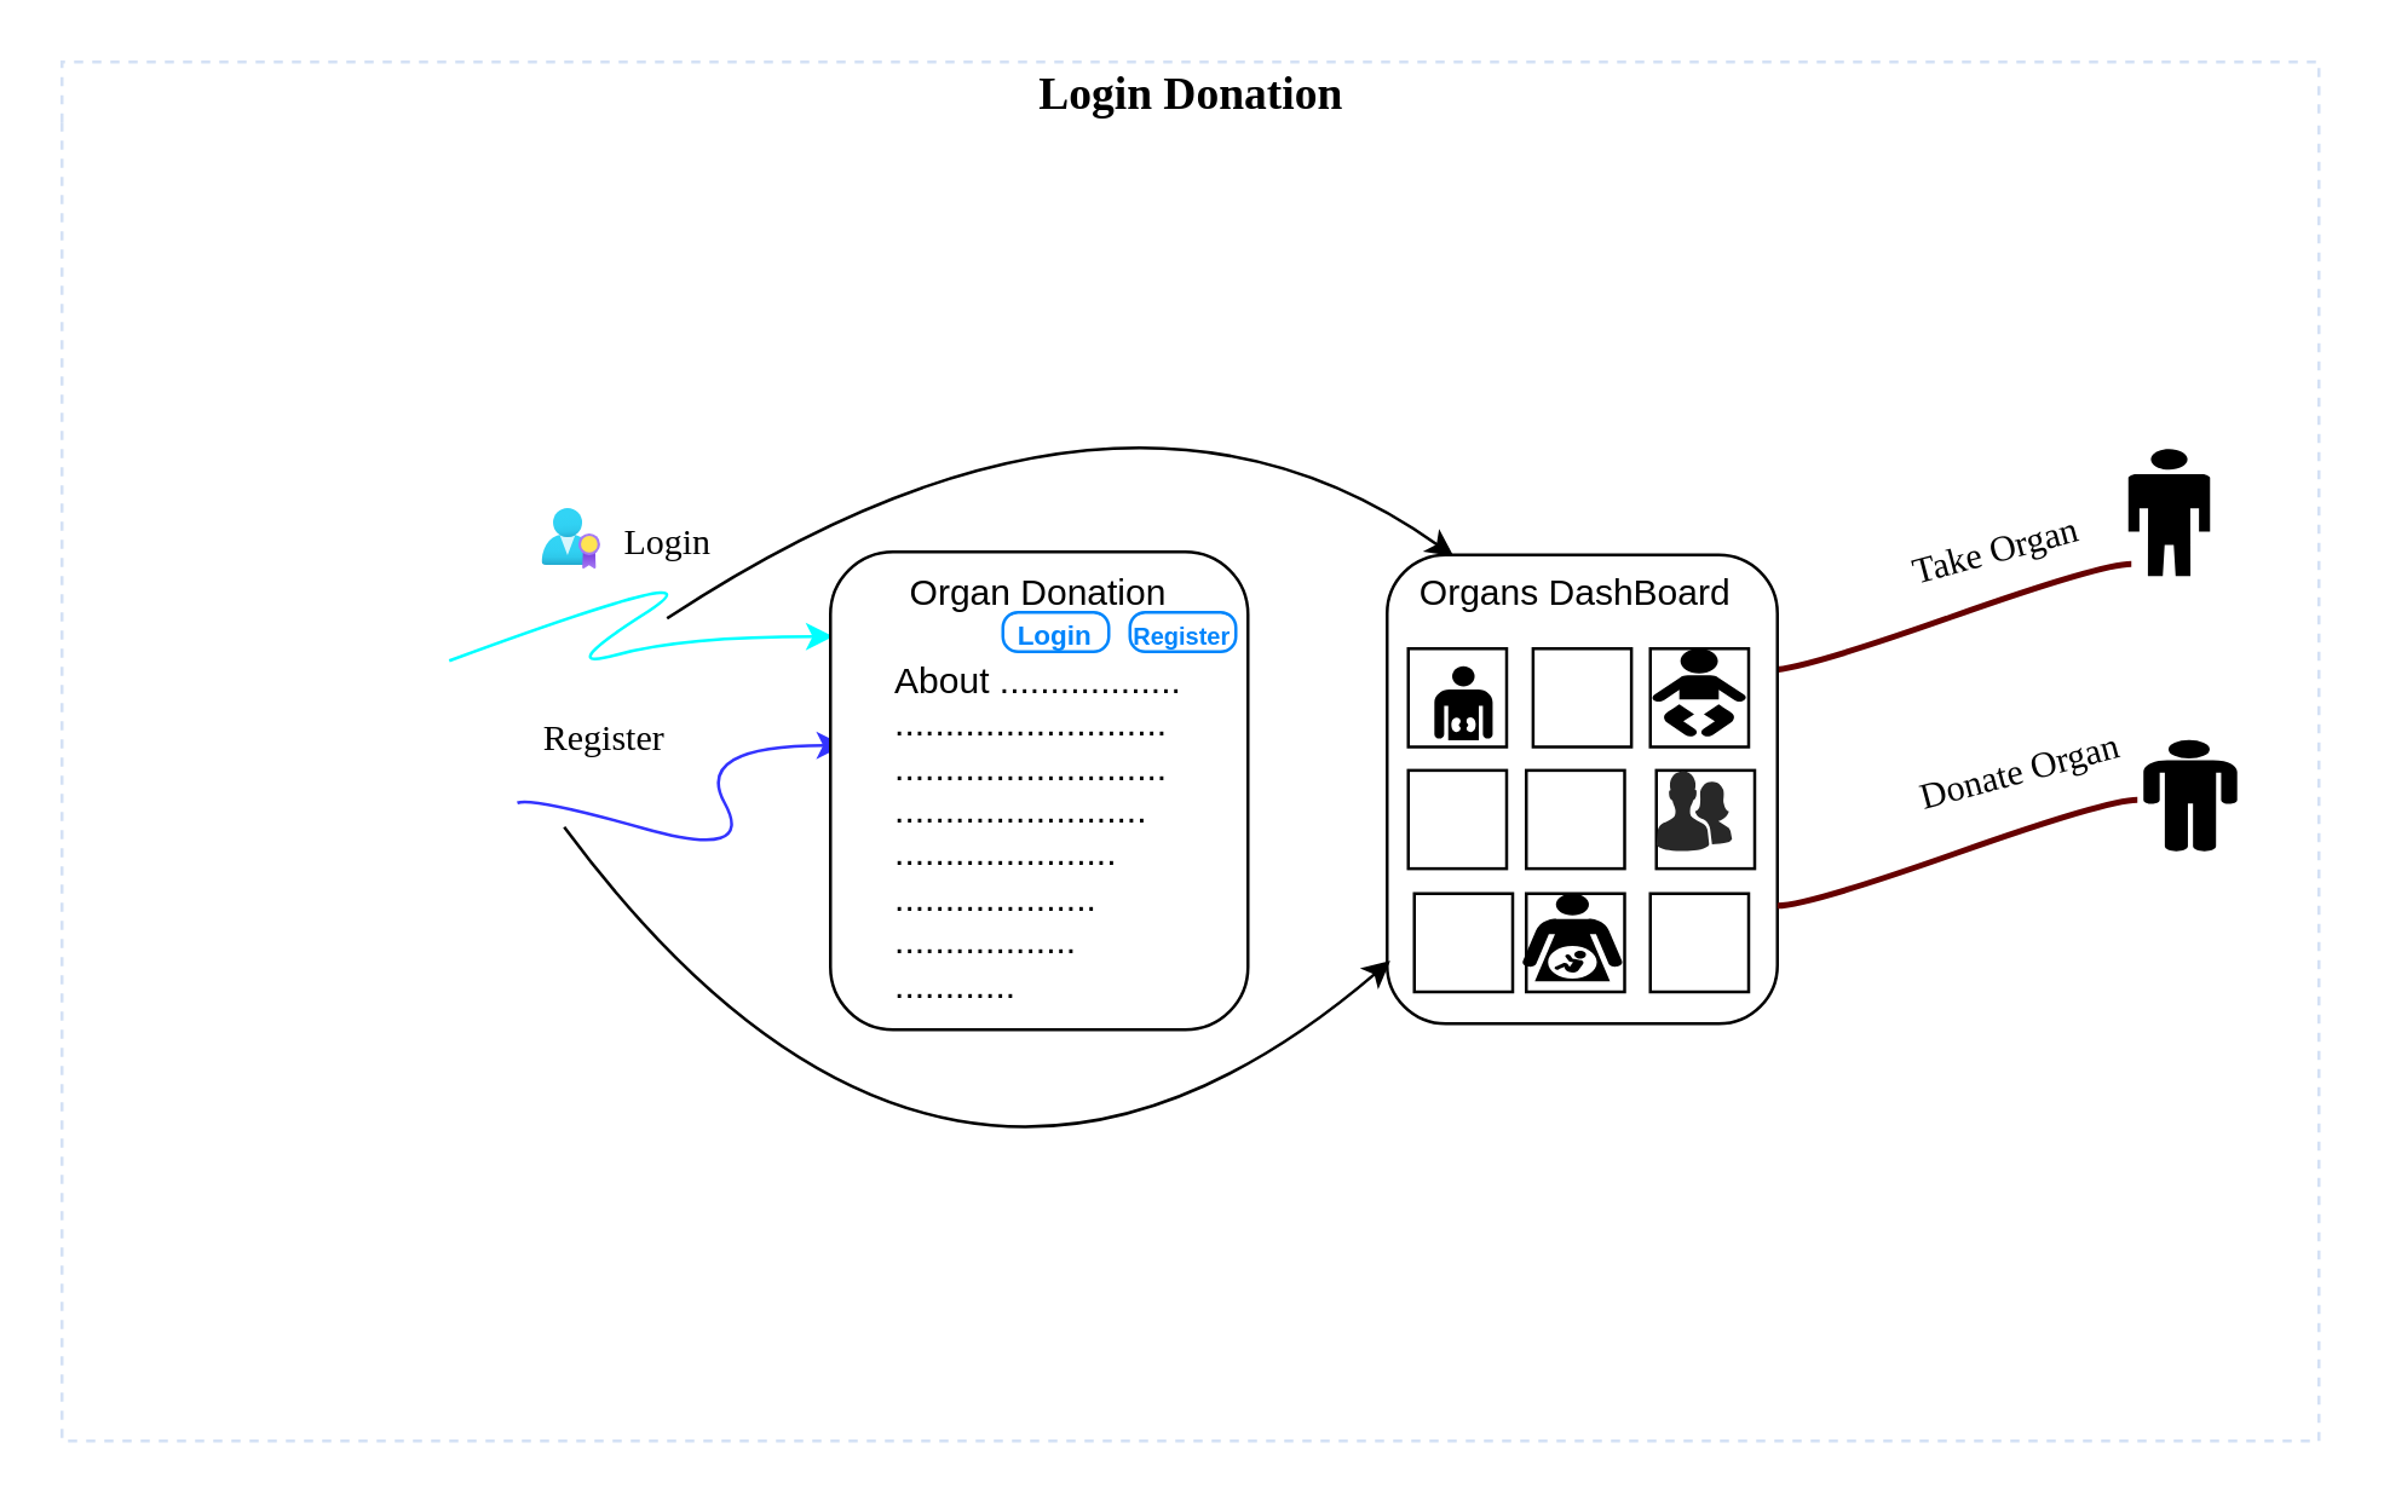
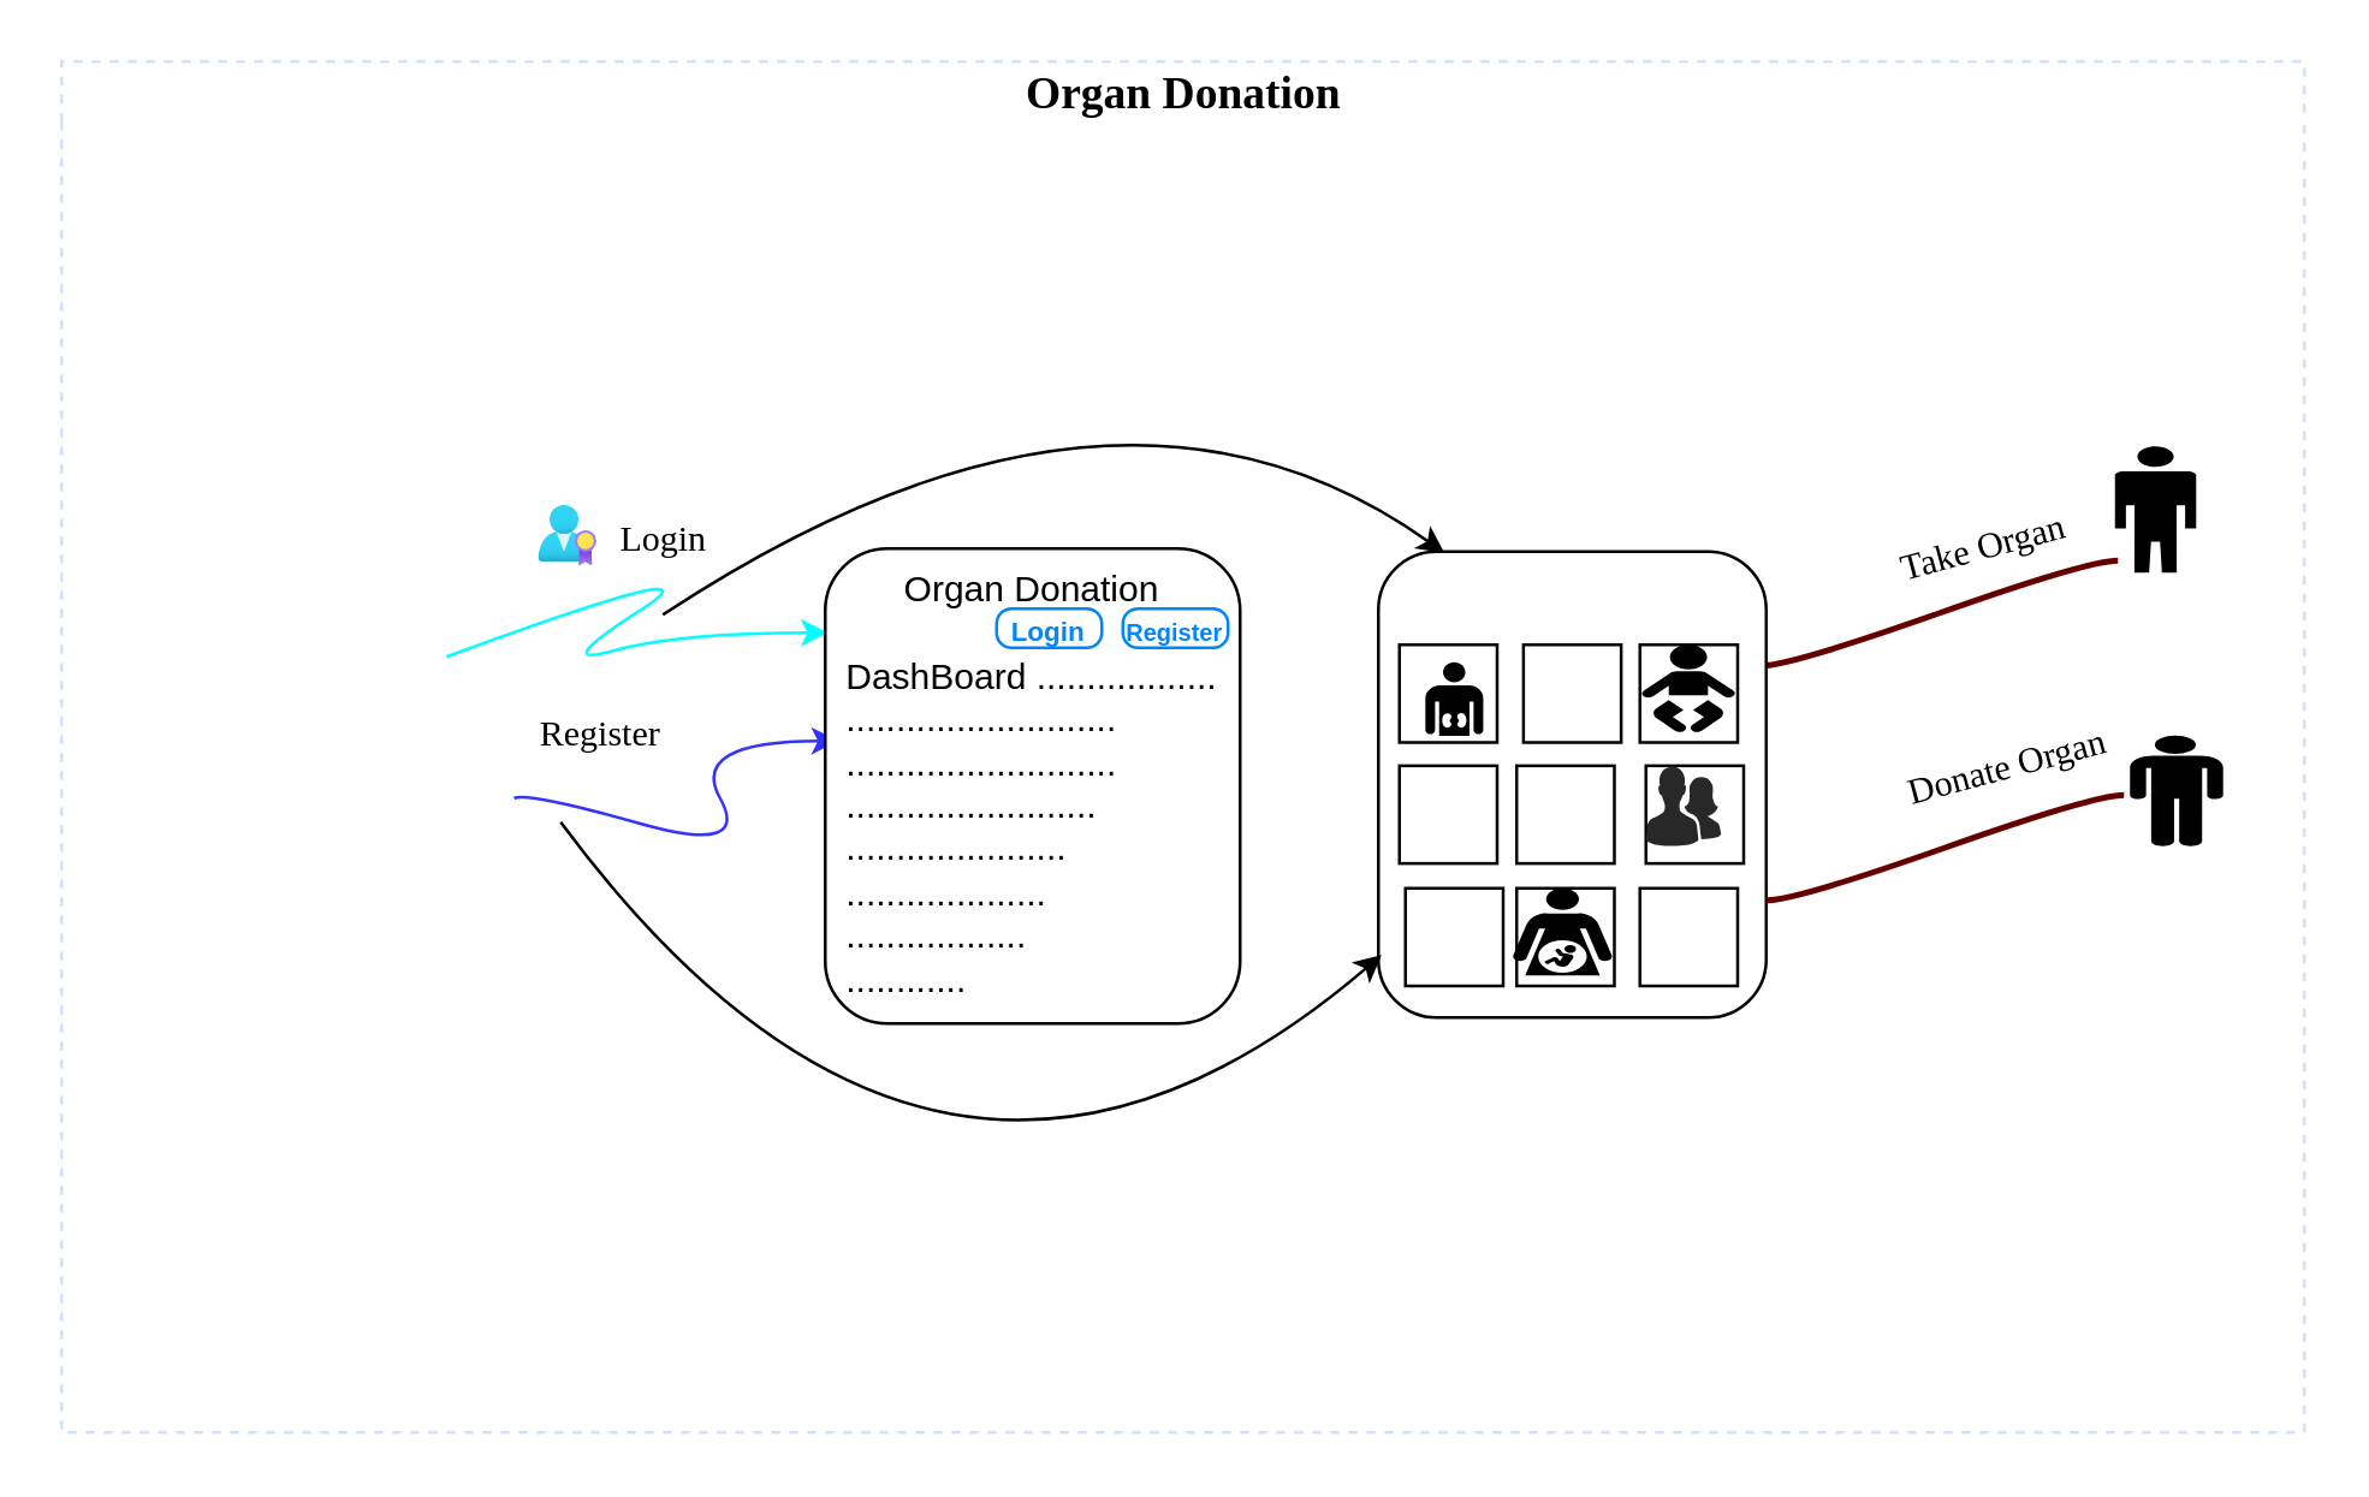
- <mxCell id="2" value="&lt;font style=&quot;font-size: 15px;&quot;&gt;Login Donation&lt;/font&gt;" style="swimlane;html=1;startSize=20;horizontal=1;containerType=tree;labelBackgroundColor=none;strokeColor=#D4E1F5;strokeWidth=1;fillColor=none;fontFamily=Comic Sans MS;fontSize=9;swimlaneLine=0;dashed=1;collapsible=0;" parent="1" vertex="1"><mxGeometry x="20" y="20" width="746" height="456" as="geometry" /></mxCell>
+ <mxCell id="2" value="&lt;font style=&quot;font-size: 15px;&quot;&gt;Organ Donation&lt;/font&gt;" style="swimlane;html=1;startSize=20;horizontal=1;containerType=tree;labelBackgroundColor=none;strokeColor=#D4E1F5;strokeWidth=1;fillColor=none;fontFamily=Comic Sans MS;fontSize=9;swimlaneLine=0;dashed=1;collapsible=0;" parent="1" vertex="1"><mxGeometry x="20" y="20" width="746" height="456" as="geometry" /></mxCell>
- <mxCell id="27" value="Organs DashBoard" style="text;html=1;align=center;verticalAlign=middle;whiteSpace=wrap;rounded=0;" vertex="1" parent="2"><mxGeometry x="447" y="163" width="106.5" height="26" as="geometry" /></mxCell>
- <mxCell id="36" value="Organ Donation&lt;br&gt;&lt;br&gt;&lt;div style=&quot;text-align: left;&quot;&gt;About ..................&lt;/div&gt;&lt;div style=&quot;text-align: left;&quot;&gt;...........................&lt;/div&gt;&lt;div style=&quot;text-align: left;&quot;&gt;...........................&lt;/div&gt;&lt;div style=&quot;text-align: left;&quot;&gt;.........................&lt;/div&gt;&lt;div style=&quot;text-align: left;&quot;&gt;......................&lt;/div&gt;&lt;div style=&quot;text-align: left;&quot;&gt;....................&lt;/div&gt;&lt;div style=&quot;text-align: left;&quot;&gt;..................&lt;/div&gt;&lt;div style=&quot;text-align: left;&quot;&gt;............&lt;/div&gt;" style="rounded=1;whiteSpace=wrap;html=1;verticalAlign=top;" vertex="1" parent="1"><mxGeometry x="274" y="182" width="138" height="158" as="geometry" /></mxCell>
+ <mxCell id="36" value="Organ Donation&lt;br&gt;&lt;br&gt;&lt;div style=&quot;text-align: left;&quot;&gt;DashBoard ..................&lt;/div&gt;&lt;div style=&quot;text-align: left;&quot;&gt;...........................&lt;/div&gt;&lt;div style=&quot;text-align: left;&quot;&gt;...........................&lt;/div&gt;&lt;div style=&quot;text-align: left;&quot;&gt;.........................&lt;/div&gt;&lt;div style=&quot;text-align: left;&quot;&gt;......................&lt;/div&gt;&lt;div style=&quot;text-align: left;&quot;&gt;....................&lt;/div&gt;&lt;div style=&quot;text-align: left;&quot;&gt;..................&lt;/div&gt;&lt;div style=&quot;text-align: left;&quot;&gt;............&lt;/div&gt;" style="rounded=1;whiteSpace=wrap;html=1;verticalAlign=top;" vertex="1" parent="1"><mxGeometry x="274" y="182" width="138" height="158" as="geometry" /></mxCell>
